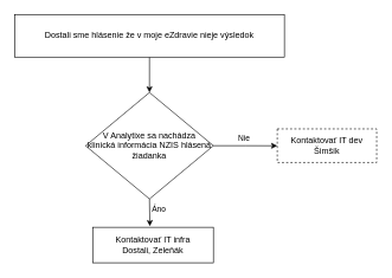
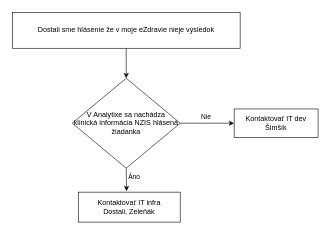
- <mxCell id="10" value="&lt;div&gt;Kontaktovať IT dev&lt;/div&gt;Šimšík" style="rounded=0;whiteSpace=wrap;html=1;dashed=1;" vertex="1" parent="1"><mxGeometry x="390" y="181.25" width="140" height="47.5" as="geometry" /></mxCell>
+ <mxCell id="10" value="&lt;div&gt;Kontaktovať IT dev&lt;/div&gt;Šimšík" style="rounded=0;whiteSpace=wrap;html=1;" vertex="1" parent="1"><mxGeometry x="390" y="181.25" width="140" height="47.5" as="geometry" /></mxCell>
